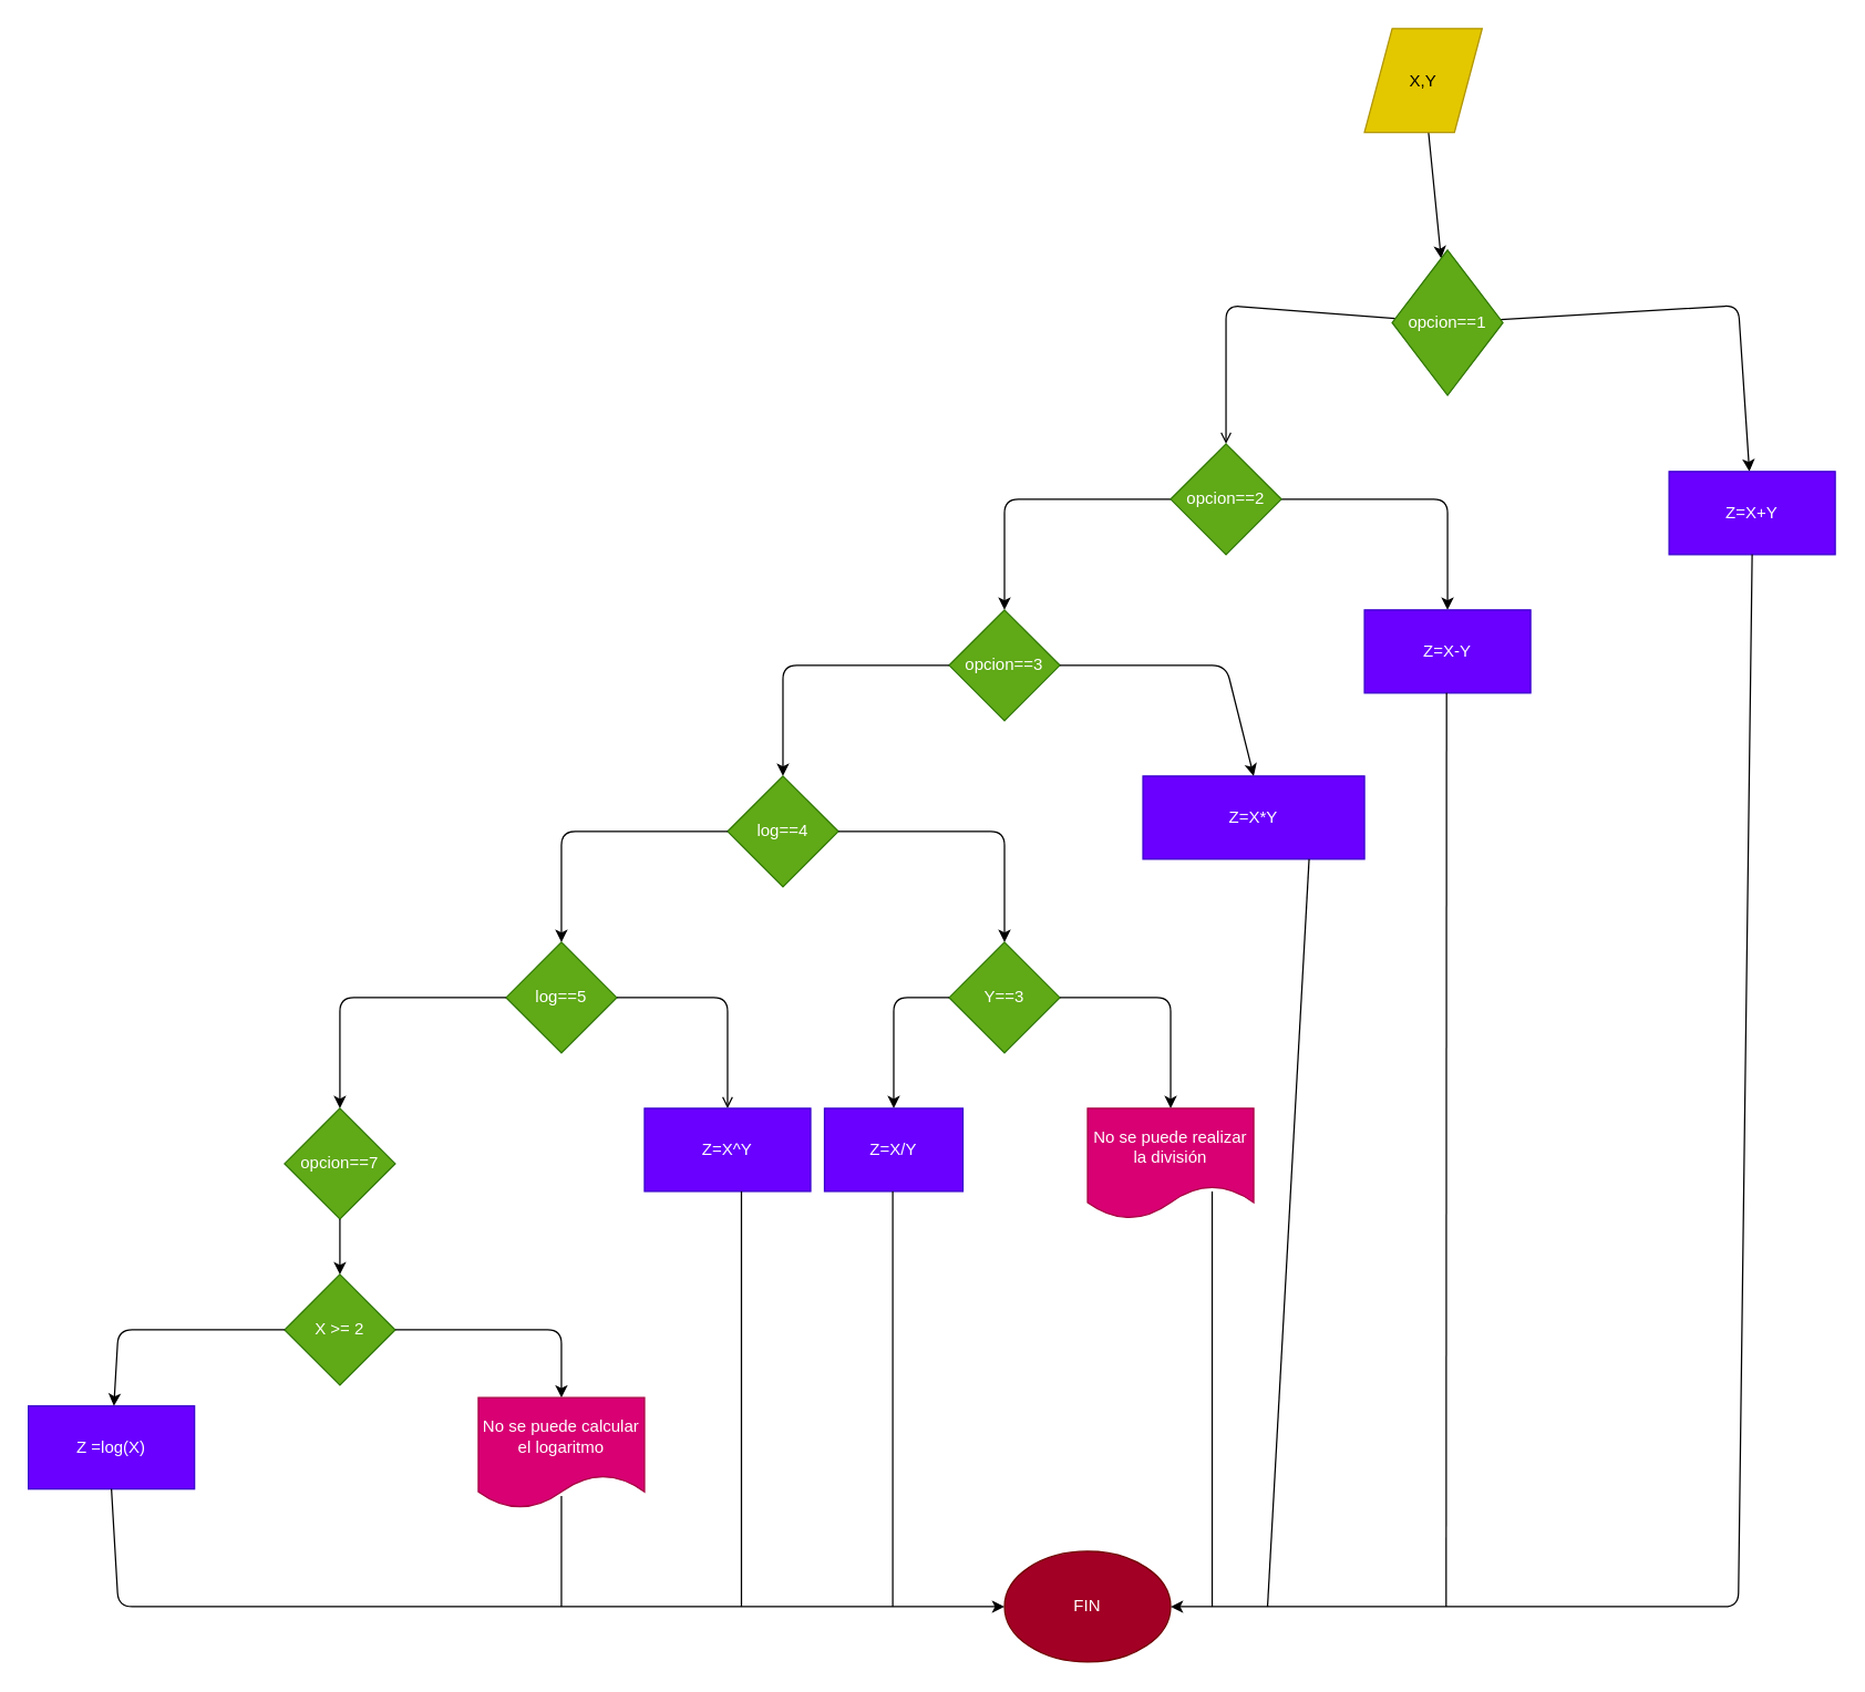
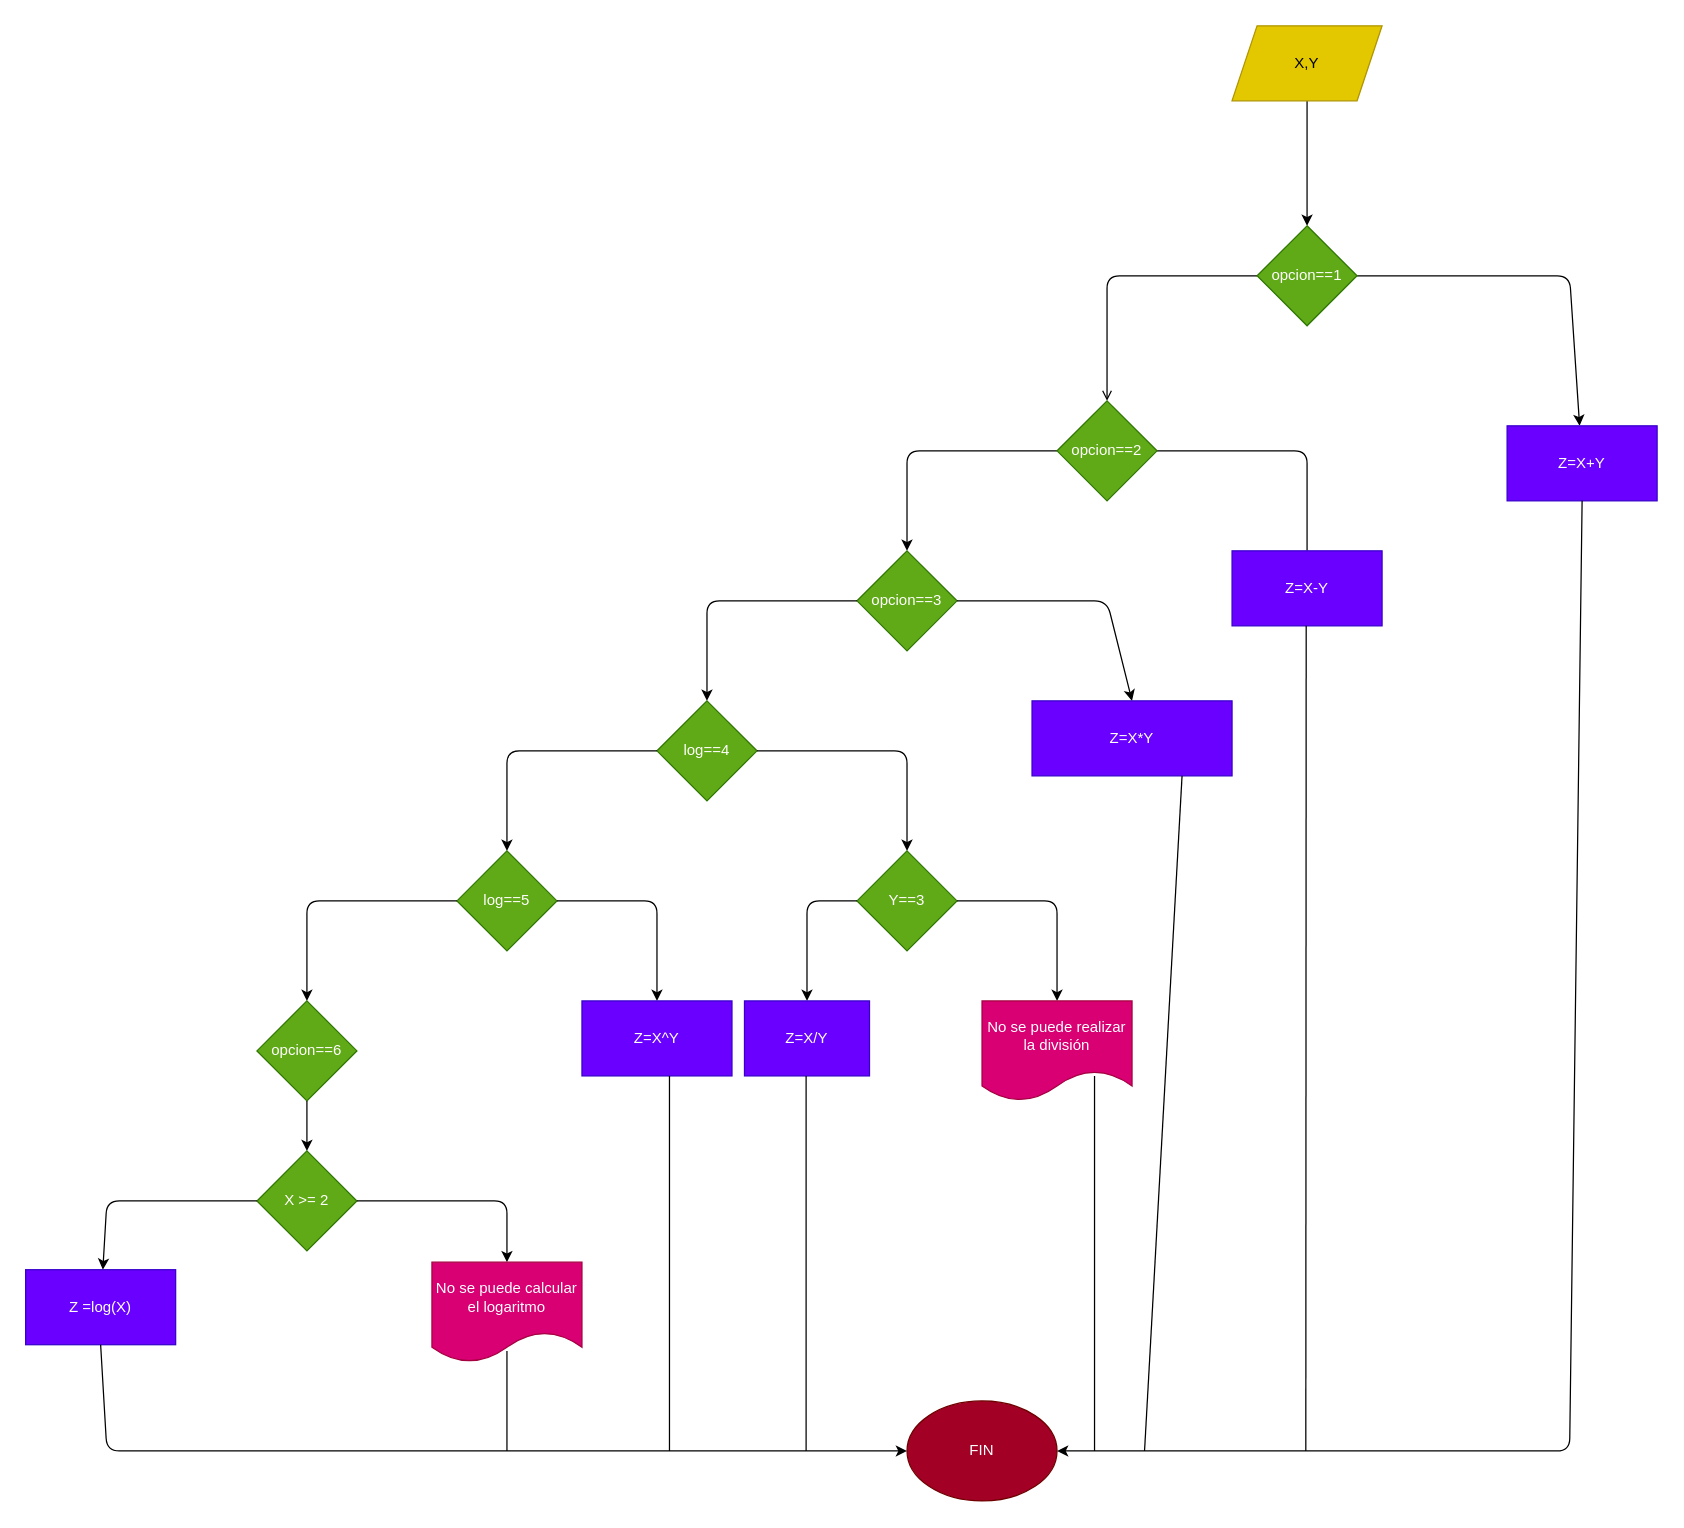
- <mxCell id="3" value="X,Y" style="shape=parallelogram;perimeter=parallelogramPerimeter;whiteSpace=wrap;html=1;fixedSize=1;fillColor=#e3c800;fontColor=#000000;strokeColor=#B09500;" parent="1" vertex="1"><mxGeometry x="985" y="20" width="85" height="75" as="geometry" /></mxCell>
+ <mxCell id="3" value="X,Y" style="shape=parallelogram;perimeter=parallelogramPerimeter;whiteSpace=wrap;html=1;fixedSize=1;fillColor=#e3c800;fontColor=#000000;strokeColor=#B09500;" parent="1" vertex="1"><mxGeometry x="985" y="20" width="120" height="60" as="geometry" /></mxCell>
- <mxCell id="6" value="opcion==1" style="rhombus;whiteSpace=wrap;html=1;fillColor=#60a917;fontColor=#ffffff;strokeColor=#2D7600;" parent="1" vertex="1"><mxGeometry x="1005" y="180" width="80" height="105" as="geometry" /></mxCell>
+ <mxCell id="6" value="opcion==1" style="rhombus;whiteSpace=wrap;html=1;fillColor=#60a917;fontColor=#ffffff;strokeColor=#2D7600;" parent="1" vertex="1"><mxGeometry x="1005" y="180" width="80" height="80" as="geometry" /></mxCell>
- <mxCell id="8" value="" style="edgeStyle=none;html=1;" parent="1" source="10" target="11" edge="1"><mxGeometry relative="1" as="geometry"><Array as="points"><mxPoint x="1045" y="360" /></Array></mxGeometry></mxCell>
+ <mxCell id="8" value="" style="edgeStyle=none;html=1;endArrow=none;" parent="1" source="10" target="11" edge="1"><mxGeometry relative="1" as="geometry"><Array as="points"><mxPoint x="1045" y="360" /></Array></mxGeometry></mxCell>
- <mxCell id="27" value="" style="endArrow=open;html=1;exitX=1;exitY=0.5;exitDx=0;exitDy=0;" edge="1" parent="1" source="16" target="28"><mxGeometry width="50" height="50" relative="1" as="geometry"><mxPoint x="455" y="770" as="sourcePoint" /><mxPoint x="525" y="800" as="targetPoint" /><Array as="points"><mxPoint x="525" y="720" /></Array></mxGeometry></mxCell>
+ <mxCell id="27" value="" style="endArrow=classic;html=1;exitX=1;exitY=0.5;exitDx=0;exitDy=0;" edge="1" parent="1" source="16" target="28"><mxGeometry width="50" height="50" relative="1" as="geometry"><mxPoint x="455" y="770" as="sourcePoint" /><mxPoint x="525" y="800" as="targetPoint" /><Array as="points"><mxPoint x="525" y="720" /></Array></mxGeometry></mxCell>
- <mxCell id="20" value="opcion==7" style="rhombus;whiteSpace=wrap;html=1;fillColor=#60a917;fontColor=#ffffff;strokeColor=#2D7600;" vertex="1" parent="1"><mxGeometry x="205" y="800" width="80" height="80" as="geometry" /></mxCell>
+ <mxCell id="20" value="opcion==6" style="rhombus;whiteSpace=wrap;html=1;fillColor=#60a917;fontColor=#ffffff;strokeColor=#2D7600;" vertex="1" parent="1"><mxGeometry x="205" y="800" width="80" height="80" as="geometry" /></mxCell>
